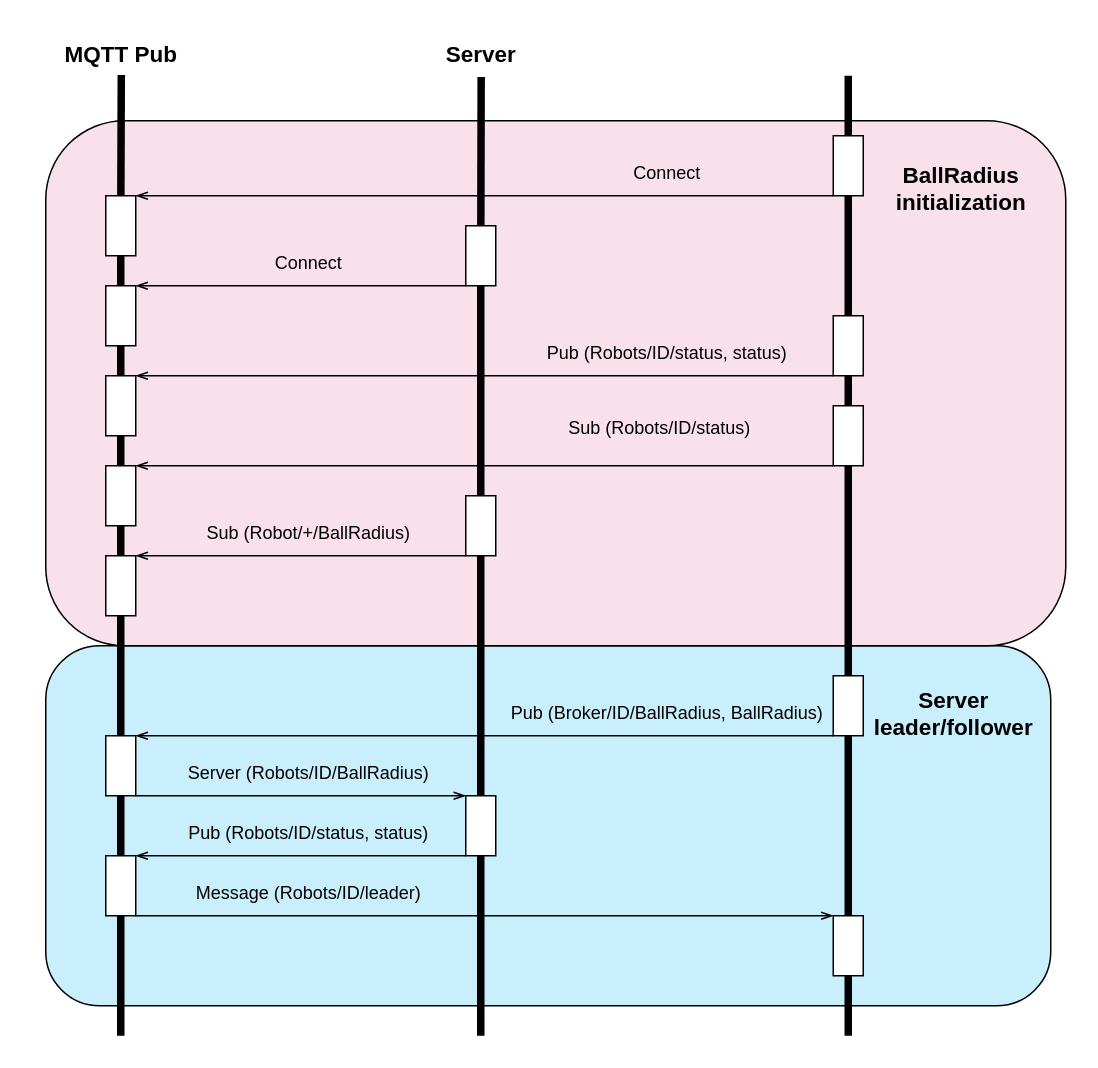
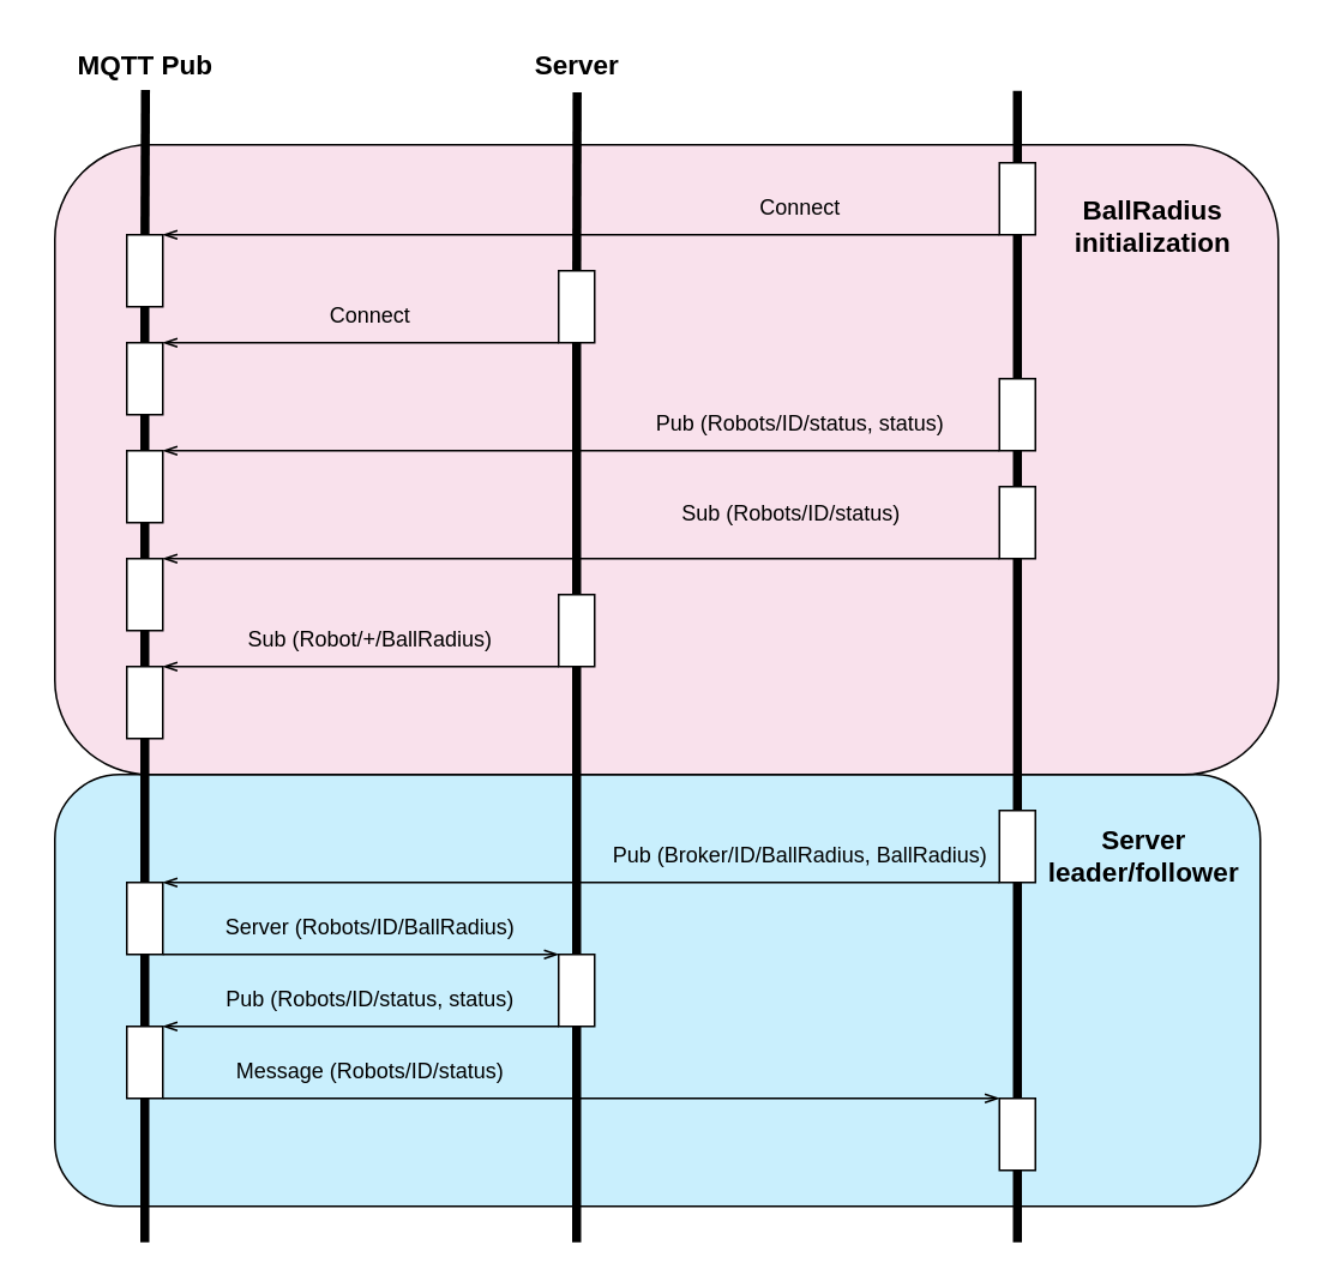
- <mxCell id="17" value="Message (Robots/ID/leader)" style="text;html=1;align=center;verticalAlign=middle;resizable=0;points=[];autosize=1;strokeColor=none;fillColor=none;" vertex="1" parent="1"><mxGeometry x="120" y="580" width="170" height="30" as="geometry" /></mxCell>
+ <mxCell id="17" value="Message (Robots/ID/status)" style="text;html=1;align=center;verticalAlign=middle;resizable=0;points=[];autosize=1;strokeColor=none;fillColor=none;" vertex="1" parent="1"><mxGeometry x="120" y="580" width="170" height="30" as="geometry" /></mxCell>
